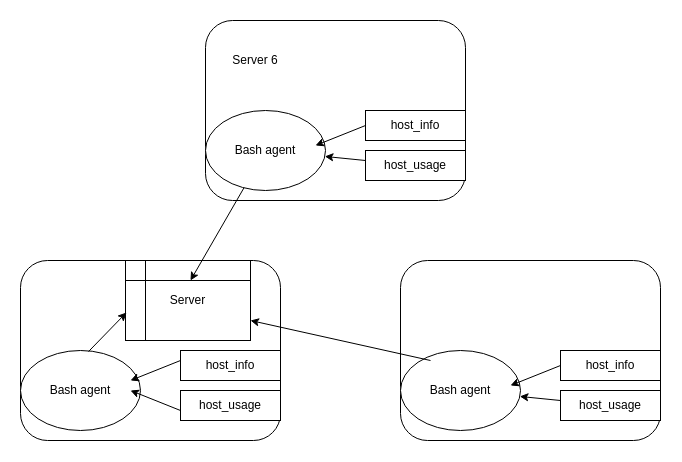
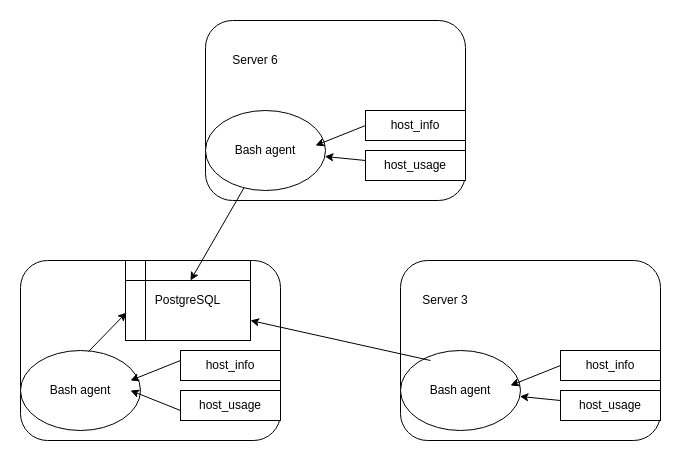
- <mxCell id="22" value="Server" style="shape=internalStorage;whiteSpace=wrap;html=1;backgroundOutline=1;" vertex="1" parent="1"><mxGeometry x="125" y="260" width="125" height="80" as="geometry" /></mxCell>
+ <mxCell id="22" value="PostgreSQL" style="shape=internalStorage;whiteSpace=wrap;html=1;backgroundOutline=1;" vertex="1" parent="1"><mxGeometry x="125" y="260" width="125" height="80" as="geometry" /></mxCell>
+ <mxCell id="6" value="Server 3" style="text;html=1;strokeColor=none;fillColor=none;align=center;verticalAlign=middle;whiteSpace=wrap;rounded=0;" vertex="1" parent="1"><mxGeometry x="410" y="290" width="70" height="20" as="geometry" /></mxCell>
